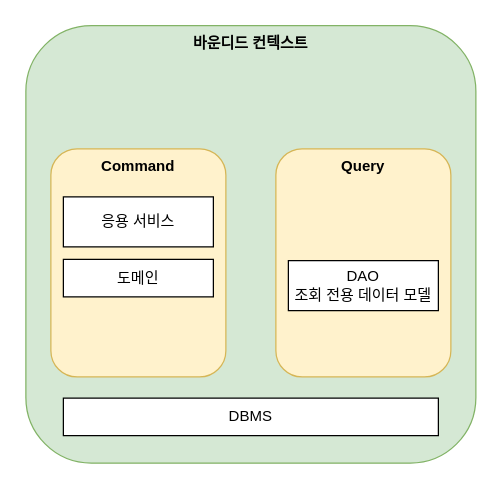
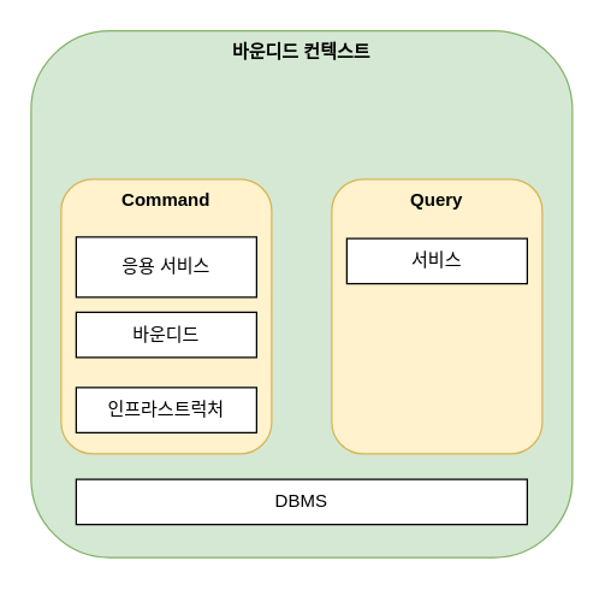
+ <mxCell id="9" value="서비스" style="rounded=0;whiteSpace=wrap;html=1;" vertex="1" parent="1"><mxGeometry x="230" y="158" width="120" height="30" as="geometry" /></mxCell>
- <mxCell id="7" value="도메인" style="rounded=0;whiteSpace=wrap;html=1;" vertex="1" parent="1"><mxGeometry x="50" y="207" width="120" height="30" as="geometry" /></mxCell>
+ <mxCell id="7" value="바운디드" style="rounded=0;whiteSpace=wrap;html=1;" vertex="1" parent="1"><mxGeometry x="50" y="207" width="120" height="30" as="geometry" /></mxCell>
- <mxCell id="10" value="DAO&lt;div&gt;조회 전용 데이터 모델&lt;/div&gt;" style="rounded=0;whiteSpace=wrap;html=1;" vertex="1" parent="1"><mxGeometry x="230" y="208" width="120" height="40" as="geometry" /></mxCell>
+ <mxCell id="6" value="인프라스트럭처" style="rounded=0;whiteSpace=wrap;html=1;" vertex="1" parent="1"><mxGeometry x="50" y="257" width="120" height="30" as="geometry" /></mxCell>
